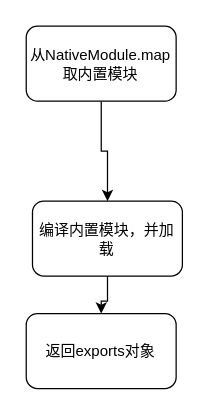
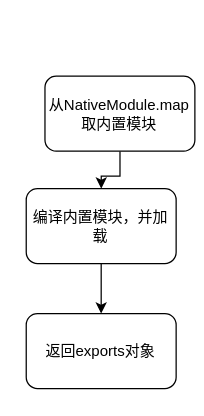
- <mxCell id="3" value="从NativeModule.map取内置模块" style="rounded=1;whiteSpace=wrap;html=1;fontFamily=Helvetica;fontSize=12;" parent="1" vertex="1"><mxGeometry x="20.353" y="20.5" width="120" height="60" as="geometry" /></mxCell>
+ <mxCell id="3" value="从NativeModule.map取内置模块" style="rounded=1;whiteSpace=wrap;html=1;fontFamily=Helvetica;fontSize=12;" parent="1" vertex="1"><mxGeometry x="35.353" y="60.5" width="120" height="60" as="geometry" /></mxCell>
- <mxCell id="5" value="编译内置模块，并加载" style="rounded=1;whiteSpace=wrap;html=1;fontFamily=Helvetica;fontSize=12;" parent="1" vertex="1"><mxGeometry x="25.353" y="160.5" width="120" height="60" as="geometry" /></mxCell>
+ <mxCell id="5" value="编译内置模块，并加载" style="rounded=1;whiteSpace=wrap;html=1;fontFamily=Helvetica;fontSize=12;" parent="1" vertex="1"><mxGeometry x="20.353" y="150.5" width="120" height="60" as="geometry" /></mxCell>
